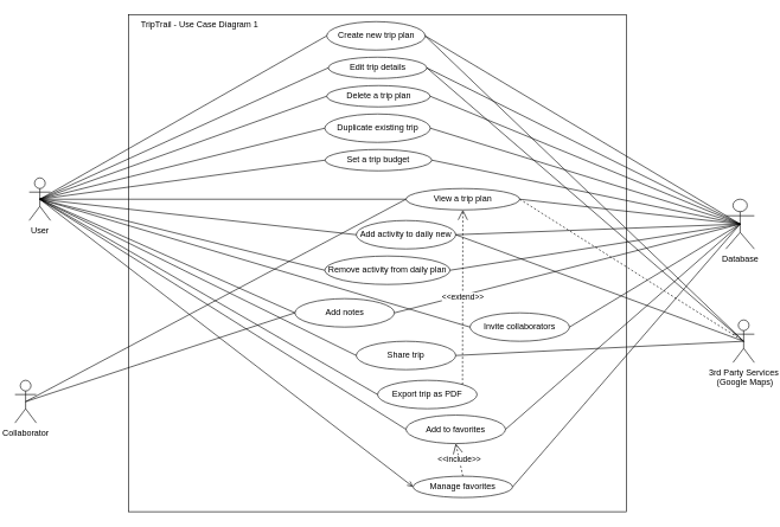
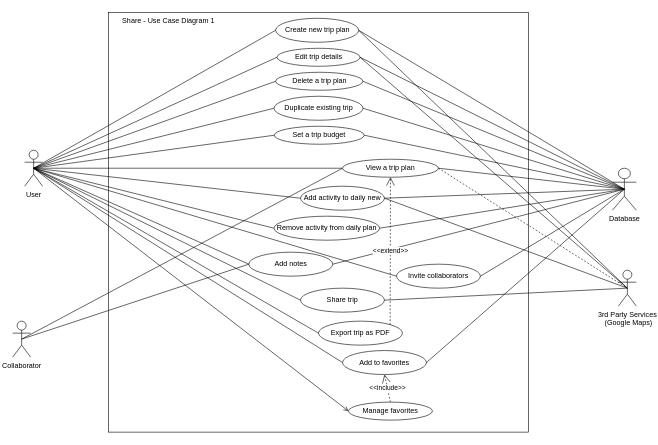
- <mxCell id="42" value="TripTrail - Use Case Diagram 1" style="text;html=1;align=center;verticalAlign=middle;whiteSpace=wrap;rounded=0;" vertex="1" parent="1"><mxGeometry x="190" width="180" height="30" as="geometry" y="20" /></mxCell>
+ <mxCell id="42" value="Share - Use Case Diagram 1" style="text;html=1;align=center;verticalAlign=middle;whiteSpace=wrap;rounded=0;" vertex="1" parent="1"><mxGeometry x="190" width="180" height="30" as="geometry" y="20" /></mxCell>
- <mxCell id="49" value="" style="endArrow=none;html=1;rounded=0;entryX=0.5;entryY=0.5;entryDx=0;entryDy=0;entryPerimeter=0;exitX=1;exitY=0.5;exitDx=0;exitDy=0;" edge="1" parent="1" source="19" target="5"><mxGeometry width="50" height="50" relative="1" as="geometry"><mxPoint x="460" y="340" as="sourcePoint" /><mxPoint x="510" y="290" as="targetPoint" /></mxGeometry></mxCell>
